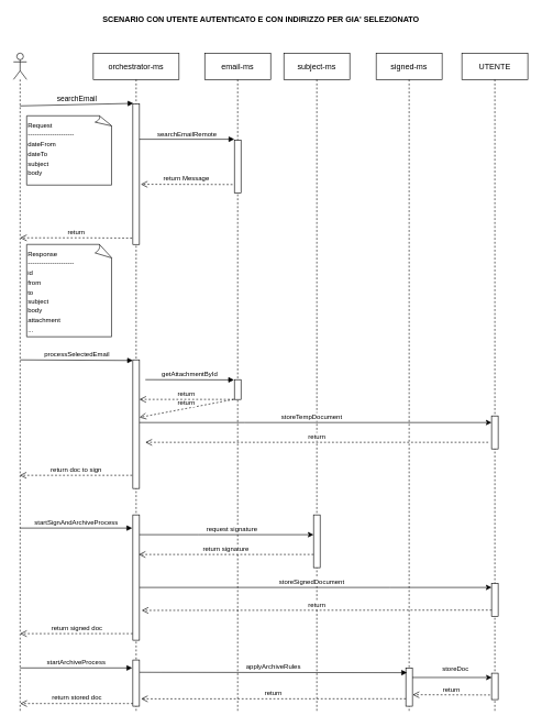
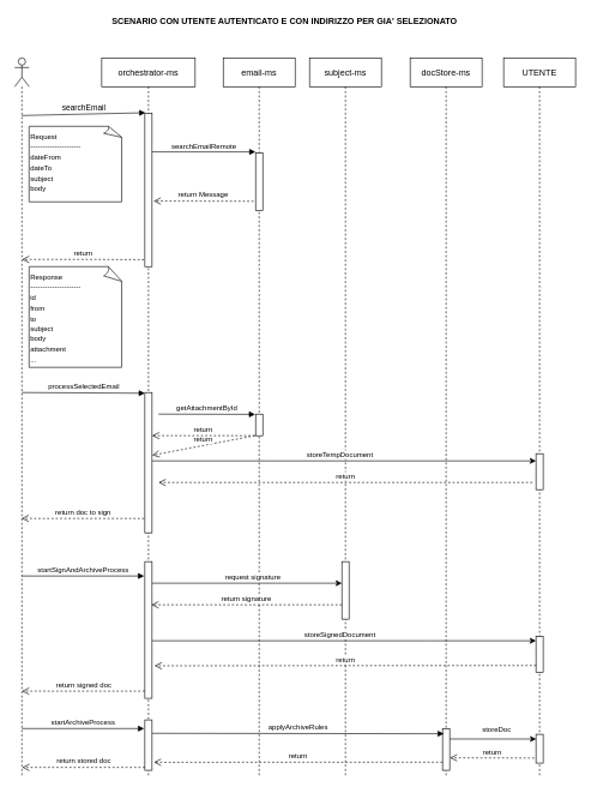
- <mxCell id="31" value="signed-ms" style="shape=umlLifeline;perimeter=lifelinePerimeter;container=1;collapsible=0;recursiveResize=0;rounded=0;shadow=0;strokeWidth=1;" vertex="1" parent="1"><mxGeometry x="570" y="80" width="100" height="1000" as="geometry" /></mxCell>
+ <mxCell id="31" value="docStore-ms" style="shape=umlLifeline;perimeter=lifelinePerimeter;container=1;collapsible=0;recursiveResize=0;rounded=0;shadow=0;strokeWidth=1;" vertex="1" parent="1"><mxGeometry x="570" y="80" width="100" height="1000" as="geometry" /></mxCell>
